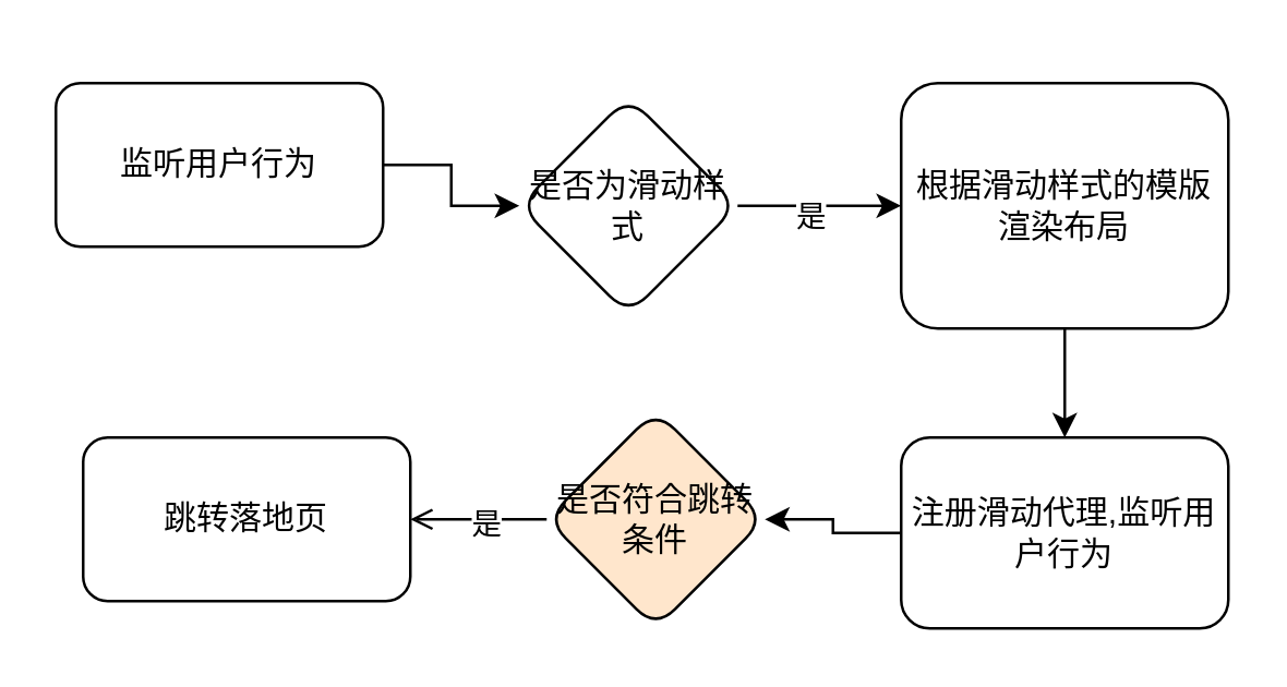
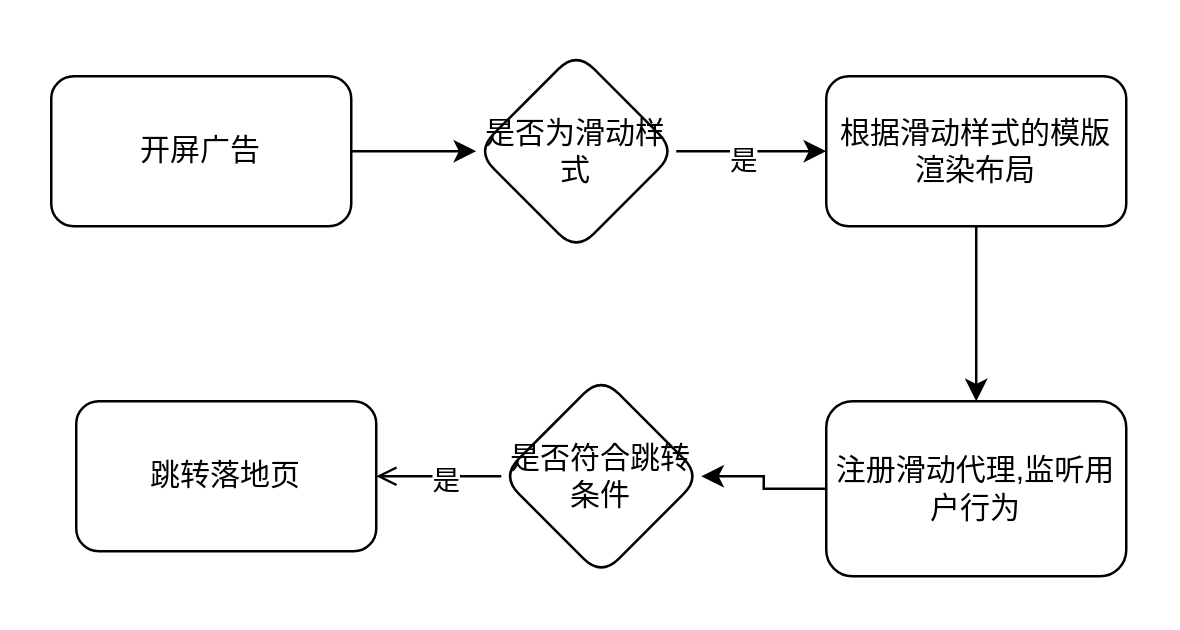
- <mxCell id="3" value="监听用户行为" style="rounded=1;whiteSpace=wrap;html=1;" vertex="1" parent="1"><mxGeometry x="20" y="30" width="120" height="60" as="geometry" /></mxCell>
+ <mxCell id="3" value="开屏广告" style="rounded=1;whiteSpace=wrap;html=1;" vertex="1" parent="1"><mxGeometry x="20" y="30" width="120" height="60" as="geometry" /></mxCell>
- <mxCell id="6" value="是否为滑动样式" style="rhombus;whiteSpace=wrap;html=1;rounded=1;" vertex="1" parent="1"><mxGeometry x="190" y="35" width="80" height="80" as="geometry" /></mxCell>
+ <mxCell id="6" value="是否为滑动样式" style="rhombus;whiteSpace=wrap;html=1;rounded=1;" vertex="1" parent="1"><mxGeometry x="190" y="20" width="80" height="80" as="geometry" /></mxCell>
- <mxCell id="8" value="根据滑动样式的模版渲染布局" style="whiteSpace=wrap;html=1;rounded=1;" vertex="1" parent="1"><mxGeometry x="330" y="30" width="120" height="90" as="geometry" /></mxCell>
+ <mxCell id="8" value="根据滑动样式的模版渲染布局" style="whiteSpace=wrap;html=1;rounded=1;" vertex="1" parent="1"><mxGeometry x="330" y="30" width="120" height="60" as="geometry" /></mxCell>
- <mxCell id="13" value="是否符合跳转条件" style="rhombus;whiteSpace=wrap;html=1;rounded=1;fillColor=#ffe6cc;" vertex="1" parent="1"><mxGeometry x="200" y="150" width="80" height="80" as="geometry" /></mxCell>
+ <mxCell id="13" value="是否符合跳转条件" style="rhombus;whiteSpace=wrap;html=1;rounded=1;" vertex="1" parent="1"><mxGeometry x="200" y="150" width="80" height="80" as="geometry" /></mxCell>
